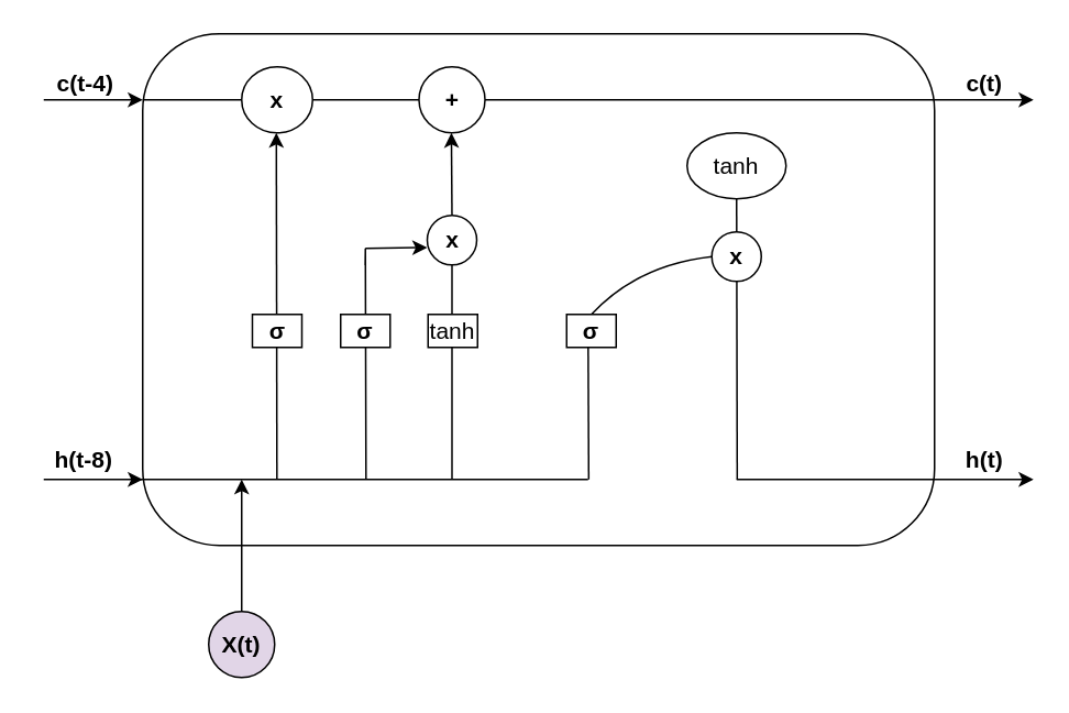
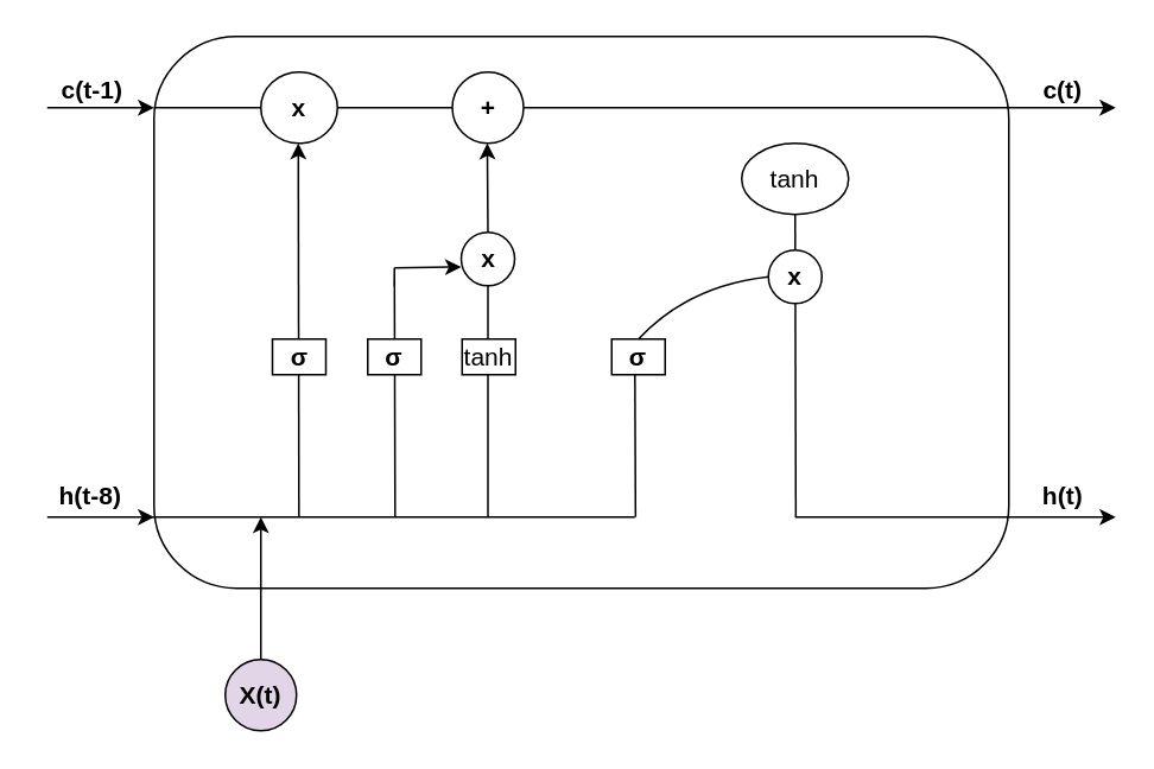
- <mxCell id="28" value="&lt;font style=&quot;font-size: 14px;&quot;&gt;&lt;b&gt;c(t-4)&lt;/b&gt;&lt;/font&gt;" style="text;html=1;align=center;verticalAlign=middle;resizable=0;points=[];autosize=1;strokeColor=none;fillColor=none;" vertex="1" parent="1"><mxGeometry x="21" y="35" width="60" height="30" as="geometry" /></mxCell>
+ <mxCell id="28" value="&lt;font style=&quot;font-size: 14px;&quot;&gt;&lt;b&gt;c(t-1)&lt;/b&gt;&lt;/font&gt;" style="text;html=1;align=center;verticalAlign=middle;resizable=0;points=[];autosize=1;strokeColor=none;fillColor=none;" vertex="1" parent="1"><mxGeometry x="21" y="35" width="60" height="30" as="geometry" /></mxCell>
